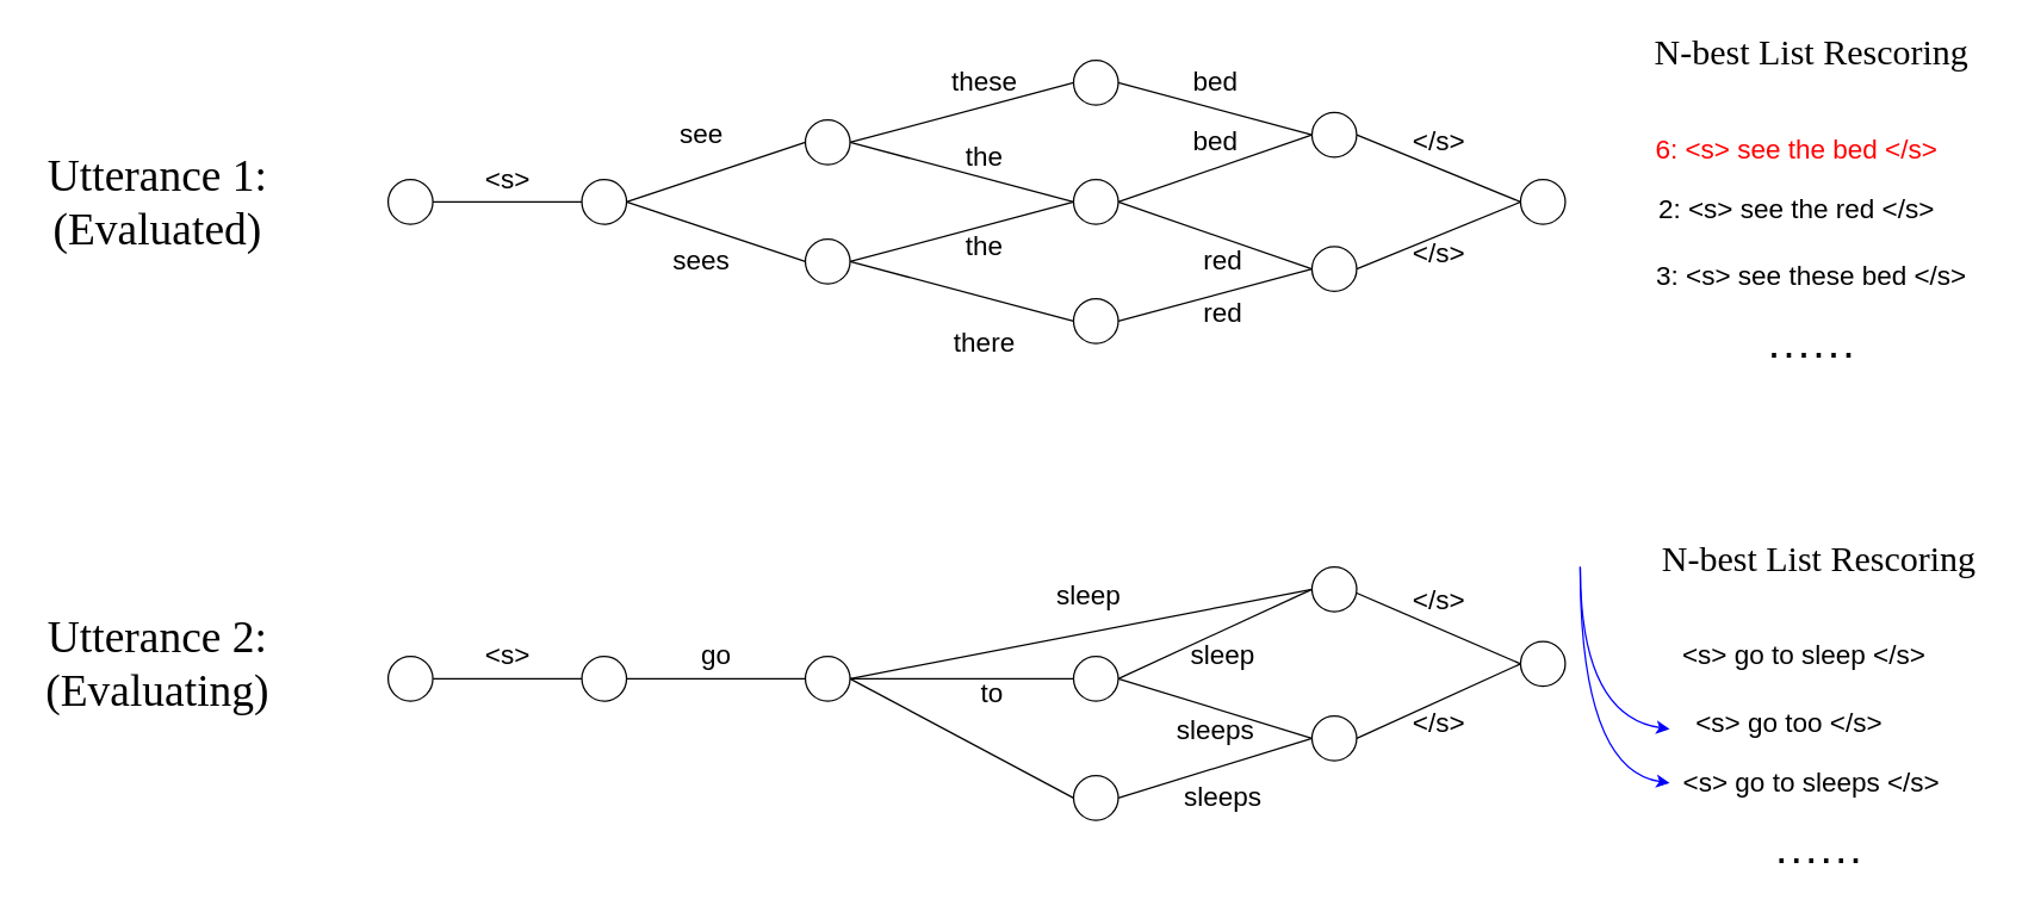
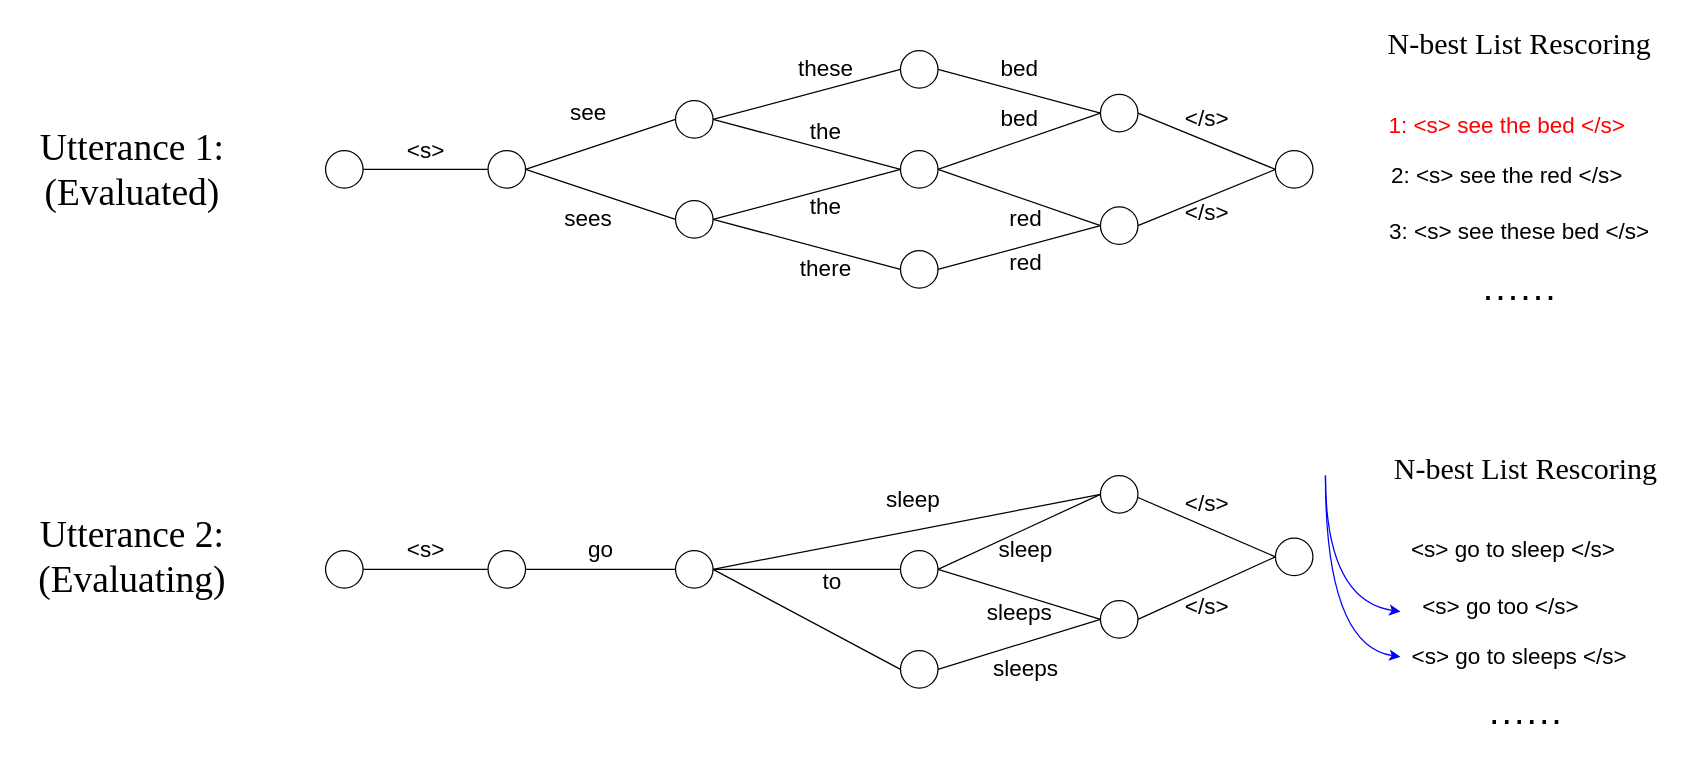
- <mxCell id="38" value="&lt;font color=&quot;#ff0000&quot;&gt;6: &amp;lt;s&amp;gt; see the bed &amp;lt;/s&amp;gt;&lt;/font&gt;" style="text;html=1;align=center;verticalAlign=middle;resizable=0;points=[];autosize=1;strokeColor=none;fillColor=none;fontSize=18;" parent="1" vertex="1"><mxGeometry x="1105" y="85" width="200" height="30" as="geometry" /></mxCell>
+ <mxCell id="38" value="&lt;font color=&quot;#ff0000&quot;&gt;1: &amp;lt;s&amp;gt; see the bed &amp;lt;/s&amp;gt;&lt;/font&gt;" style="text;html=1;align=center;verticalAlign=middle;resizable=0;points=[];autosize=1;strokeColor=none;fillColor=none;fontSize=18;" parent="1" vertex="1"><mxGeometry x="1105" y="85" width="200" height="30" as="geometry" /></mxCell>
- <mxCell id="23" value="there" style="text;html=1;align=center;verticalAlign=middle;resizable=0;points=[];autosize=1;strokeColor=none;fillColor=none;fontSize=18;" parent="1" vertex="1"><mxGeometry x="630" y="215" width="60" height="30" as="geometry" /></mxCell>
+ <mxCell id="23" value="there" style="text;html=1;align=center;verticalAlign=middle;resizable=0;points=[];autosize=1;strokeColor=none;fillColor=none;fontSize=18;" parent="1" vertex="1"><mxGeometry x="630" y="200" width="60" height="30" as="geometry" /></mxCell>
